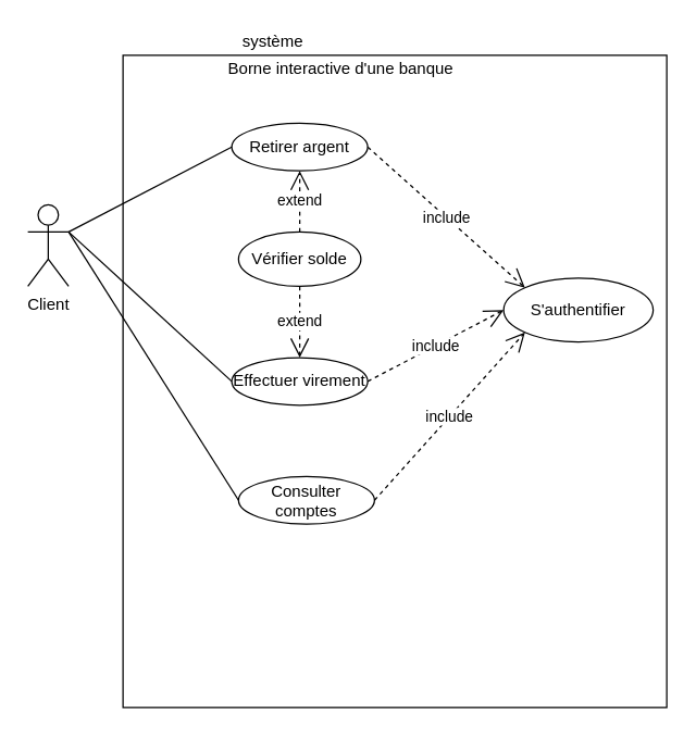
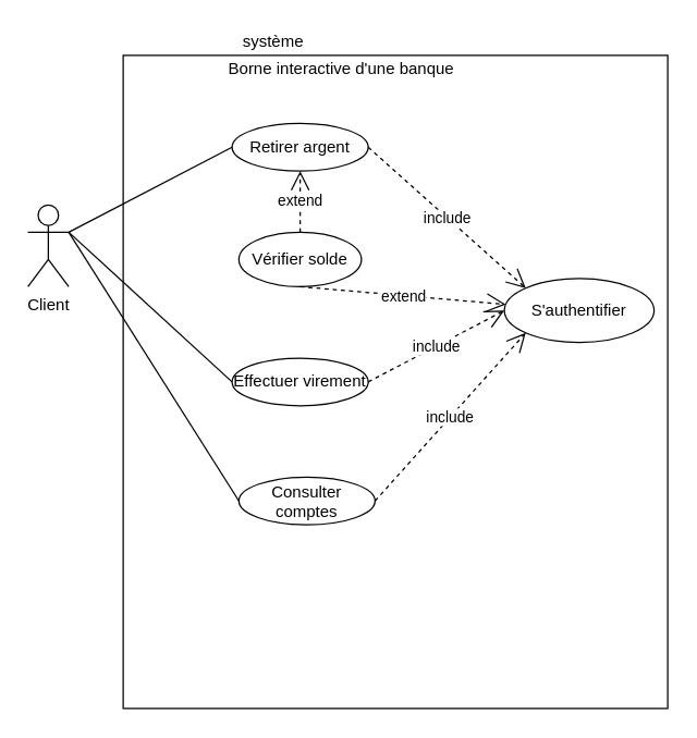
- <mxCell id="17" value="extend" style="endArrow=open;endSize=12;dashed=1;html=1;exitX=0.5;exitY=1;exitDx=0;exitDy=0;entryX=0.5;entryY=0;entryDx=0;entryDy=0;" edge="1" parent="1" source="16" target="10"><mxGeometry width="160" relative="1" as="geometry"><mxPoint x="340" y="280" as="sourcePoint" /><mxPoint x="500" y="280" as="targetPoint" /></mxGeometry></mxCell>
+ <mxCell id="17" value="extend" style="endArrow=open;endSize=12;dashed=1;html=1;exitX=0.5;exitY=1;exitDx=0;exitDy=0;" edge="1" parent="1" source="16" target="12"><mxGeometry width="160" relative="1" as="geometry"><mxPoint x="340" y="280" as="sourcePoint" /><mxPoint x="500" y="280" as="targetPoint" /></mxGeometry></mxCell>
